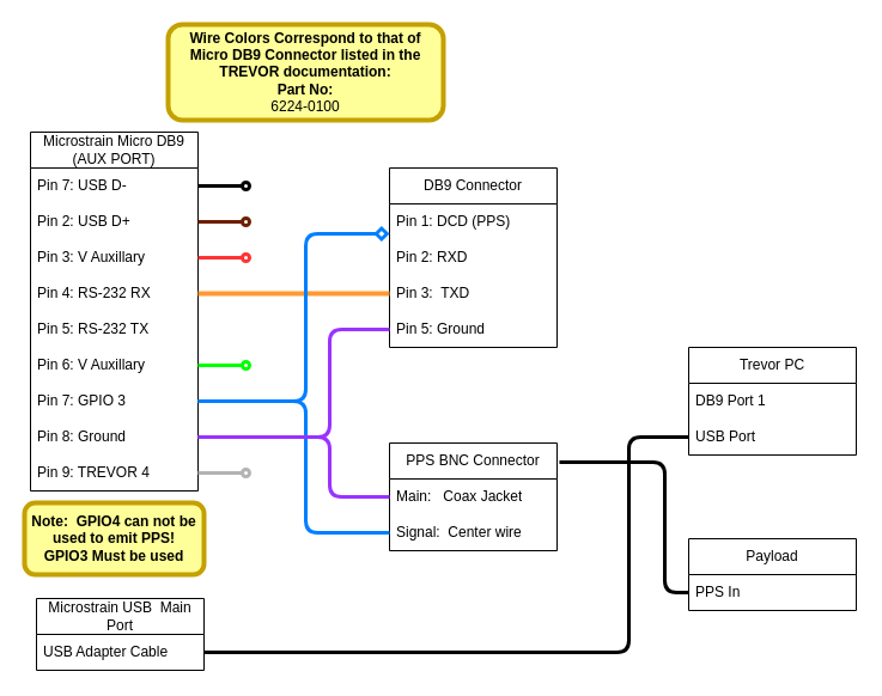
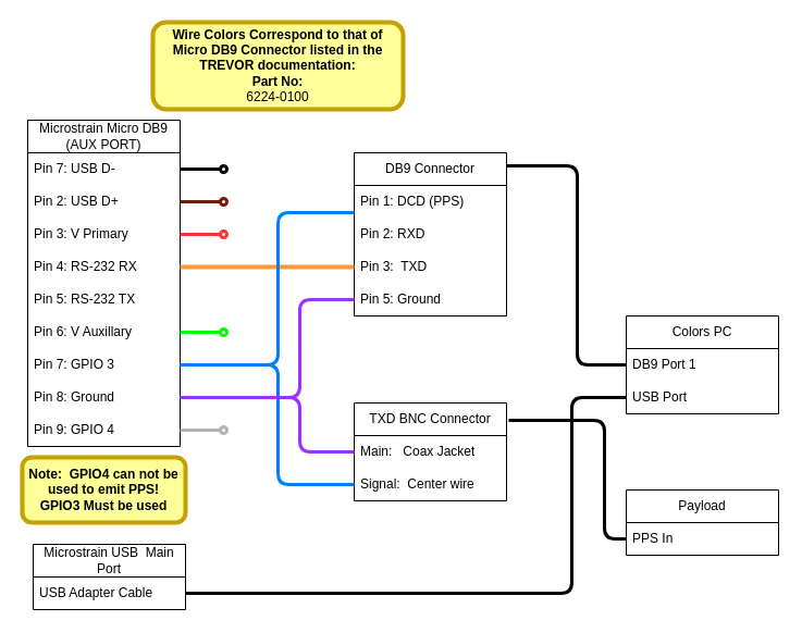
- <mxCell id="30" style="edgeStyle=orthogonalEdgeStyle;rounded=1;orthogonalLoop=1;jettySize=auto;html=1;fillColor=#0050ef;strokeColor=#007FFF;strokeWidth=3;endArrow=diamond;endFill=0;" edge="1" parent="1" source="19" target="4"><mxGeometry relative="1" as="geometry"><Array as="points"><mxPoint x="255" y="335" /><mxPoint x="255" y="195" /></Array></mxGeometry></mxCell>
+ <mxCell id="30" style="edgeStyle=orthogonalEdgeStyle;rounded=1;orthogonalLoop=1;jettySize=auto;html=1;fillColor=#0050ef;strokeColor=#007FFF;strokeWidth=3;endArrow=none;endFill=0;" edge="1" parent="1" source="19" target="4"><mxGeometry relative="1" as="geometry"><Array as="points"><mxPoint x="255" y="335" /><mxPoint x="255" y="195" /></Array></mxGeometry></mxCell>
- <mxCell id="14" value="Pin 3: V Auxillary" style="text;strokeColor=none;fillColor=none;align=left;verticalAlign=middle;spacingLeft=4;spacingRight=4;overflow=hidden;points=[[0,0.5],[1,0.5]];portConstraint=eastwest;rotatable=0;whiteSpace=wrap;html=1;" vertex="1" parent="8"><mxGeometry y="90" width="140" height="30" as="geometry" /></mxCell>
+ <mxCell id="14" value="Pin 3: V Primary" style="text;strokeColor=none;fillColor=none;align=left;verticalAlign=middle;spacingLeft=4;spacingRight=4;overflow=hidden;points=[[0,0.5],[1,0.5]];portConstraint=eastwest;rotatable=0;whiteSpace=wrap;html=1;" vertex="1" parent="8"><mxGeometry y="90" width="140" height="30" as="geometry" /></mxCell>
+ <mxCell id="2" style="edgeStyle=orthogonalEdgeStyle;rounded=1;orthogonalLoop=1;jettySize=auto;html=1;endArrow=none;endFill=0;strokeWidth=3;exitX=0.986;exitY=0.08;exitDx=0;exitDy=0;exitPerimeter=0;" edge="1" parent="1" source="3" target="37"><mxGeometry relative="1" as="geometry"><Array as="points"><mxPoint x="530" y="152" /><mxPoint x="530" y="335" /></Array></mxGeometry></mxCell>
- <mxCell id="36" value="Trevor PC" style="swimlane;fontStyle=0;childLayout=stackLayout;horizontal=1;startSize=30;horizontalStack=0;resizeParent=1;resizeParentMax=0;resizeLast=0;collapsible=1;marginBottom=0;whiteSpace=wrap;html=1;" vertex="1" parent="1"><mxGeometry x="575" y="290" width="140" height="90" as="geometry" /></mxCell>
+ <mxCell id="36" value="Colors PC" style="swimlane;fontStyle=0;childLayout=stackLayout;horizontal=1;startSize=30;horizontalStack=0;resizeParent=1;resizeParentMax=0;resizeLast=0;collapsible=1;marginBottom=0;whiteSpace=wrap;html=1;" vertex="1" parent="1"><mxGeometry x="575" y="290" width="140" height="90" as="geometry" /></mxCell>
- <mxCell id="26" value="PPS BNC Connector" style="swimlane;fontStyle=0;childLayout=stackLayout;horizontal=1;startSize=30;horizontalStack=0;resizeParent=1;resizeParentMax=0;resizeLast=0;collapsible=1;marginBottom=0;whiteSpace=wrap;html=1;" vertex="1" parent="1"><mxGeometry x="325" y="370" width="140" height="90" as="geometry" /></mxCell>
+ <mxCell id="26" value="TXD BNC Connector" style="swimlane;fontStyle=0;childLayout=stackLayout;horizontal=1;startSize=30;horizontalStack=0;resizeParent=1;resizeParentMax=0;resizeLast=0;collapsible=1;marginBottom=0;whiteSpace=wrap;html=1;" vertex="1" parent="1"><mxGeometry x="325" y="370" width="140" height="90" as="geometry" /></mxCell>
- <mxCell id="22" value="Pin 9: TREVOR 4" style="text;strokeColor=none;fillColor=none;align=left;verticalAlign=middle;spacingLeft=4;spacingRight=4;overflow=hidden;points=[[0,0.5],[1,0.5]];portConstraint=eastwest;rotatable=0;whiteSpace=wrap;html=1;" vertex="1" parent="8"><mxGeometry y="270" width="140" height="30" as="geometry" /></mxCell>
+ <mxCell id="22" value="Pin 9: GPIO 4" style="text;strokeColor=none;fillColor=none;align=left;verticalAlign=middle;spacingLeft=4;spacingRight=4;overflow=hidden;points=[[0,0.5],[1,0.5]];portConstraint=eastwest;rotatable=0;whiteSpace=wrap;html=1;" vertex="1" parent="8"><mxGeometry y="270" width="140" height="30" as="geometry" /></mxCell>
